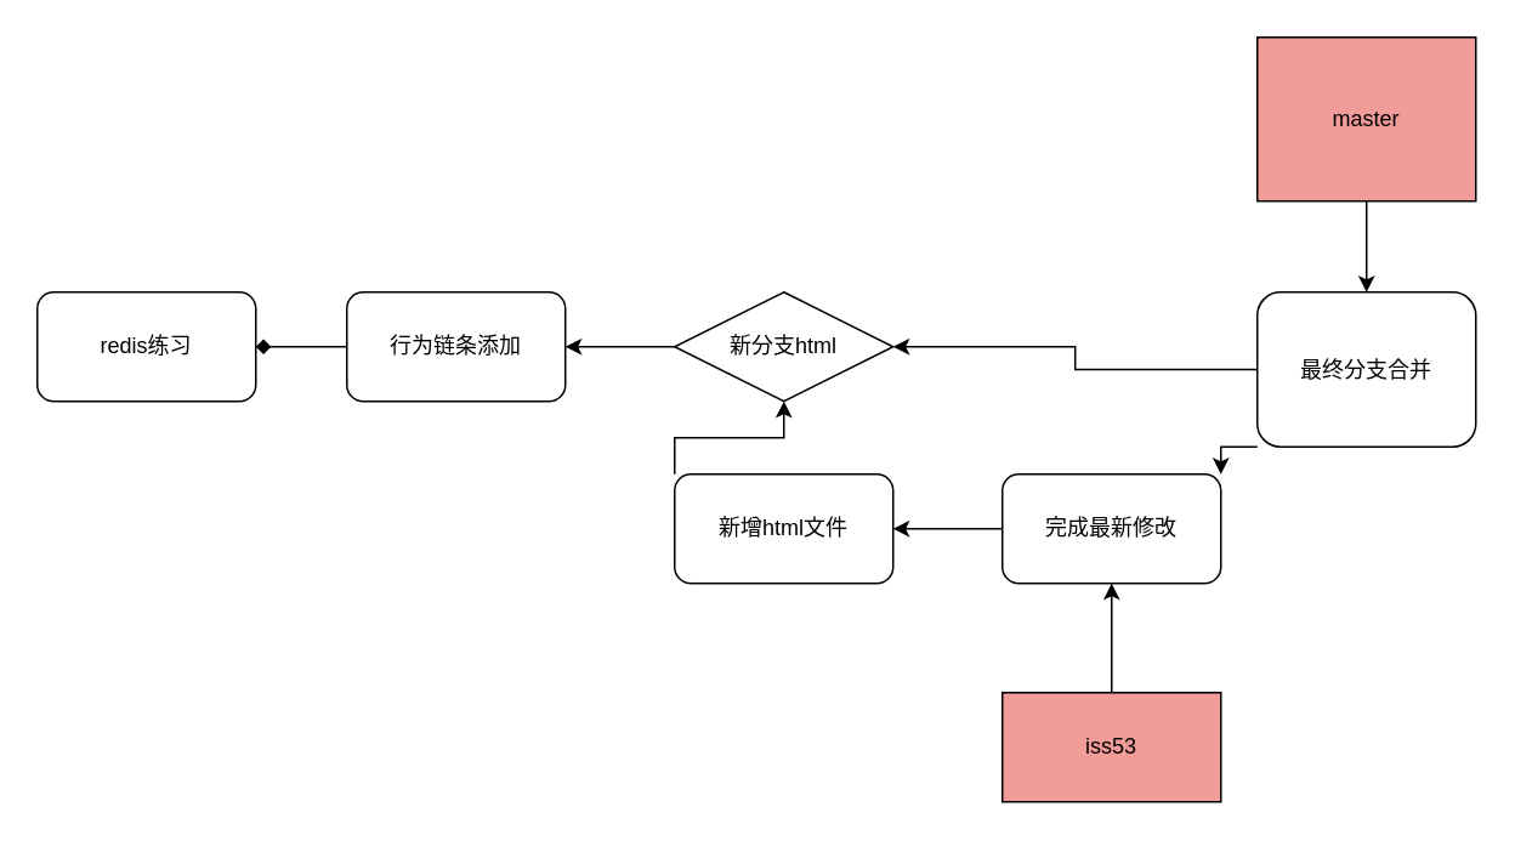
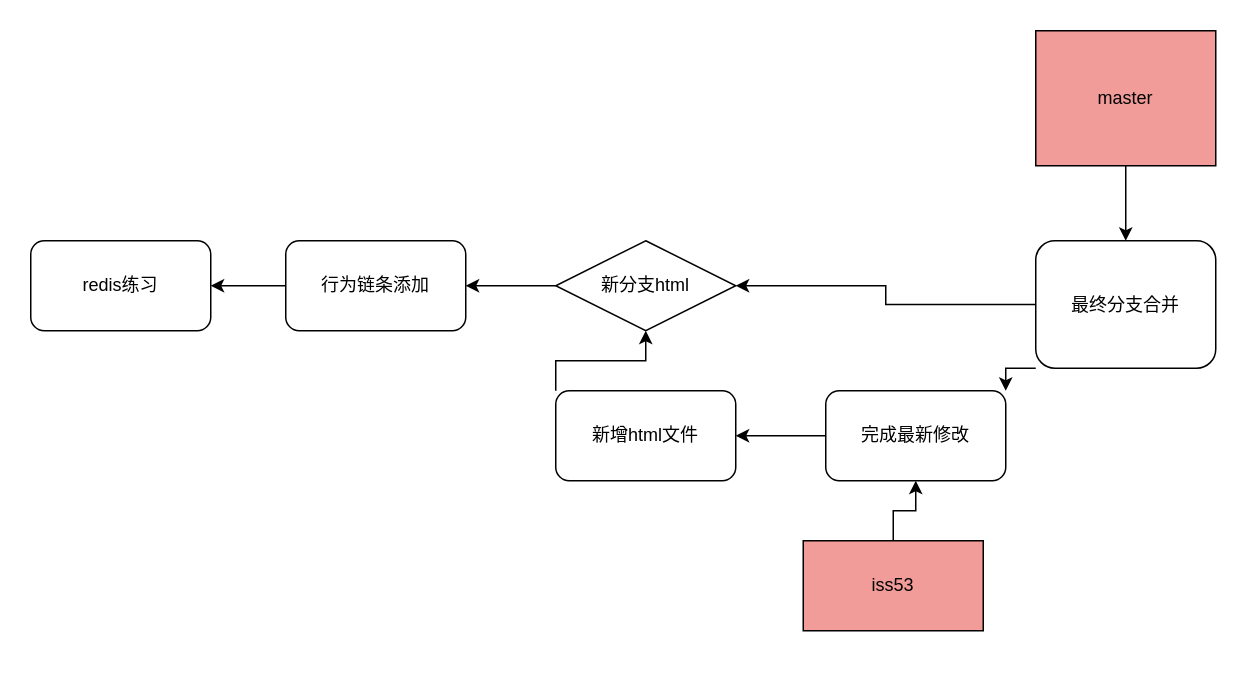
- <mxCell id="2" value="" style="edgeStyle=orthogonalEdgeStyle;rounded=0;orthogonalLoop=1;jettySize=auto;html=1;endArrow=diamond;" edge="1" parent="1" source="3" target="4"><mxGeometry relative="1" as="geometry" /></mxCell>
+ <mxCell id="2" value="" style="edgeStyle=orthogonalEdgeStyle;rounded=0;orthogonalLoop=1;jettySize=auto;html=1;" edge="1" parent="1" source="3" target="4"><mxGeometry relative="1" as="geometry" /></mxCell>
- <mxCell id="12" value="iss53" style="rounded=0;whiteSpace=wrap;html=1;fillColor=#F19C99;" vertex="1" parent="1"><mxGeometry x="550" y="380" width="120" height="60" as="geometry" /></mxCell>
+ <mxCell id="12" value="iss53" style="rounded=0;whiteSpace=wrap;html=1;fillColor=#F19C99;" vertex="1" parent="1"><mxGeometry x="535" y="360" width="120" height="60" as="geometry" /></mxCell>
